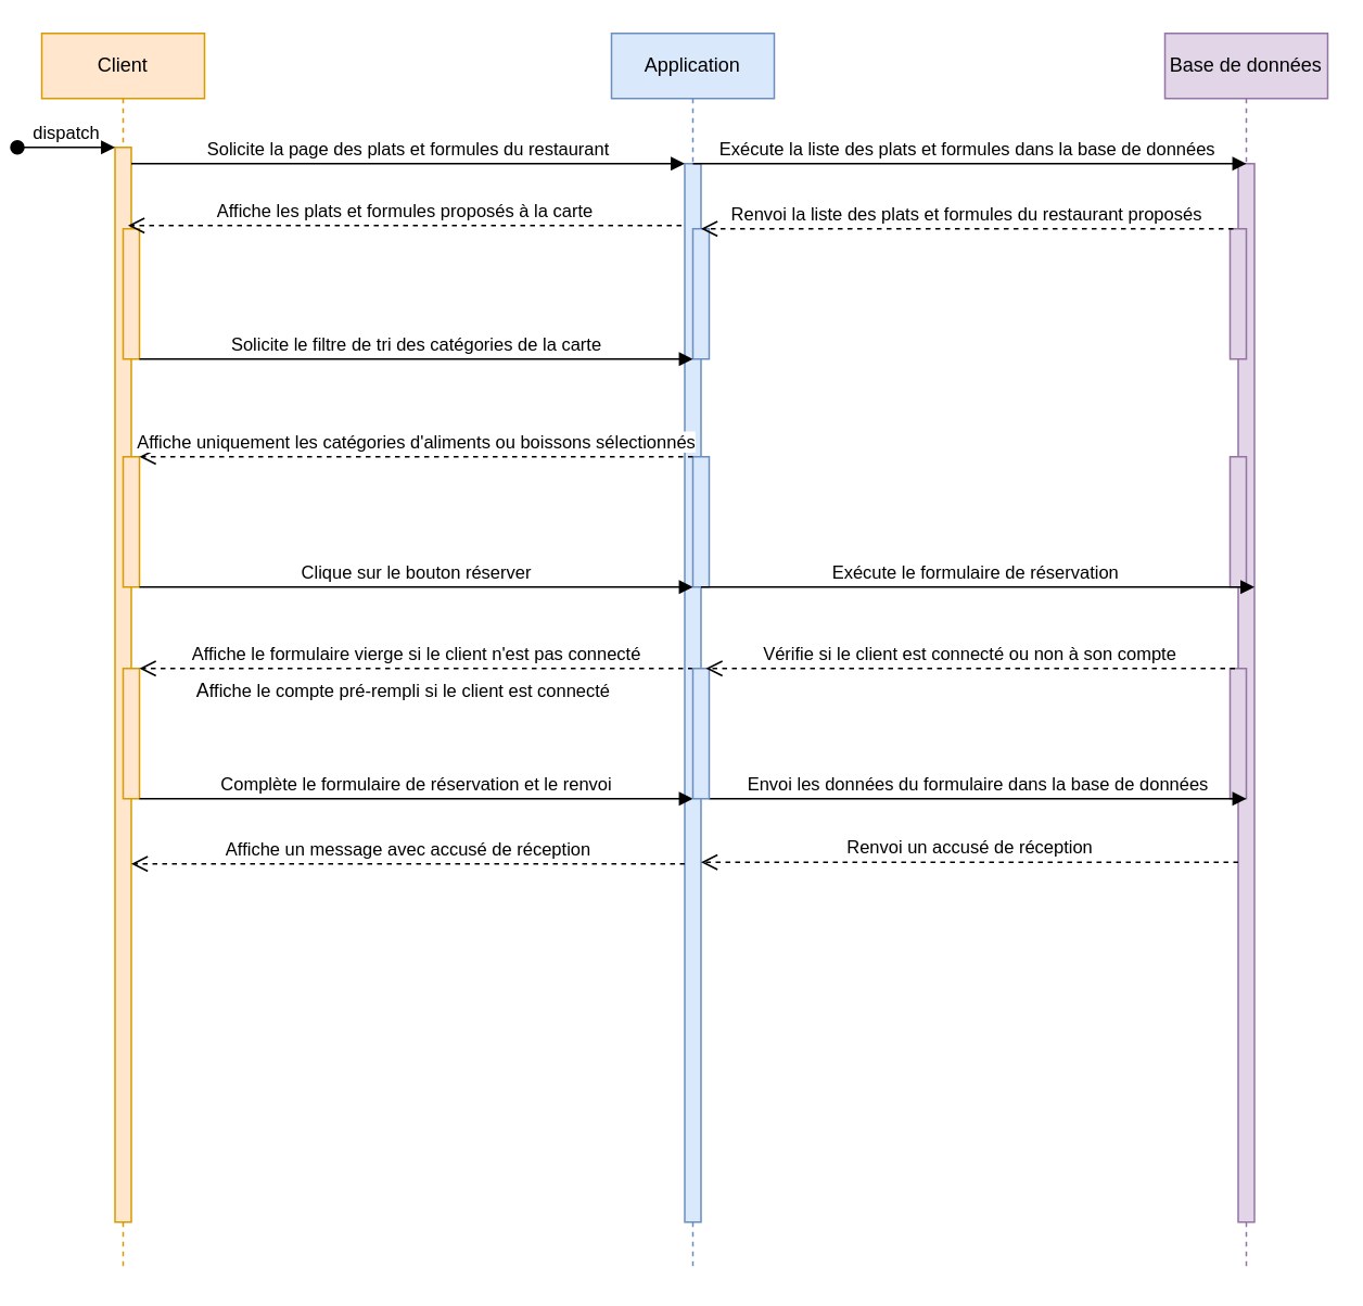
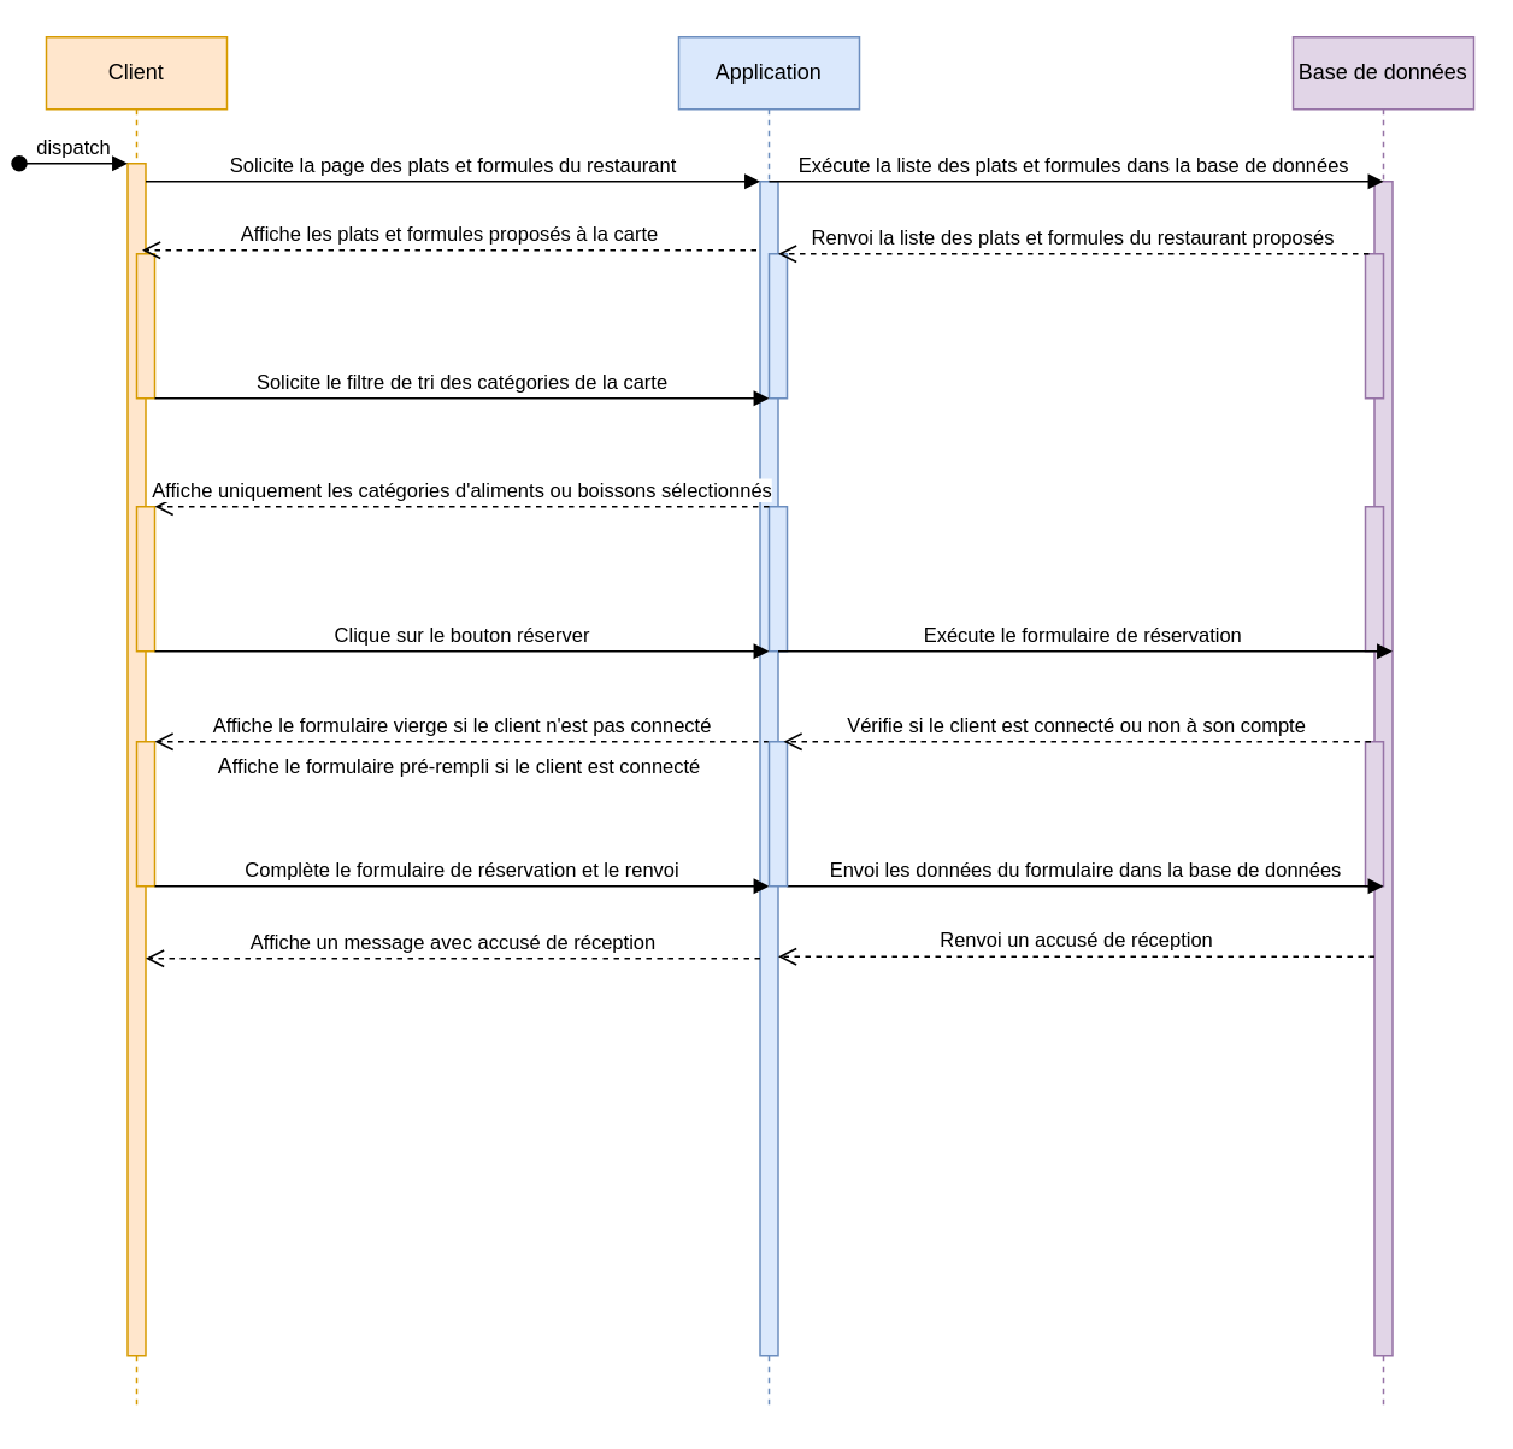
- <mxCell id="20" value="&lt;div style=&quot;text-align: center;&quot;&gt;&amp;nbsp;A&lt;span style=&quot;font-size: 11px; background-color: rgb(255, 255, 255);&quot;&gt;ffiche le compte pré-rempli si le client est connecté&lt;/span&gt;&lt;/div&gt;" style="text;whiteSpace=wrap;html=1;" vertex="1" parent="1"><mxGeometry x="110" y="410" width="280" height="30" as="geometry" /></mxCell>
+ <mxCell id="20" value="&lt;div style=&quot;text-align: center;&quot;&gt;&amp;nbsp;A&lt;span style=&quot;font-size: 11px; background-color: rgb(255, 255, 255);&quot;&gt;ffiche le formulaire pré-rempli si le client est connecté&lt;/span&gt;&lt;/div&gt;" style="text;whiteSpace=wrap;html=1;" vertex="1" parent="1"><mxGeometry x="110" y="410" width="280" height="30" as="geometry" /></mxCell>
